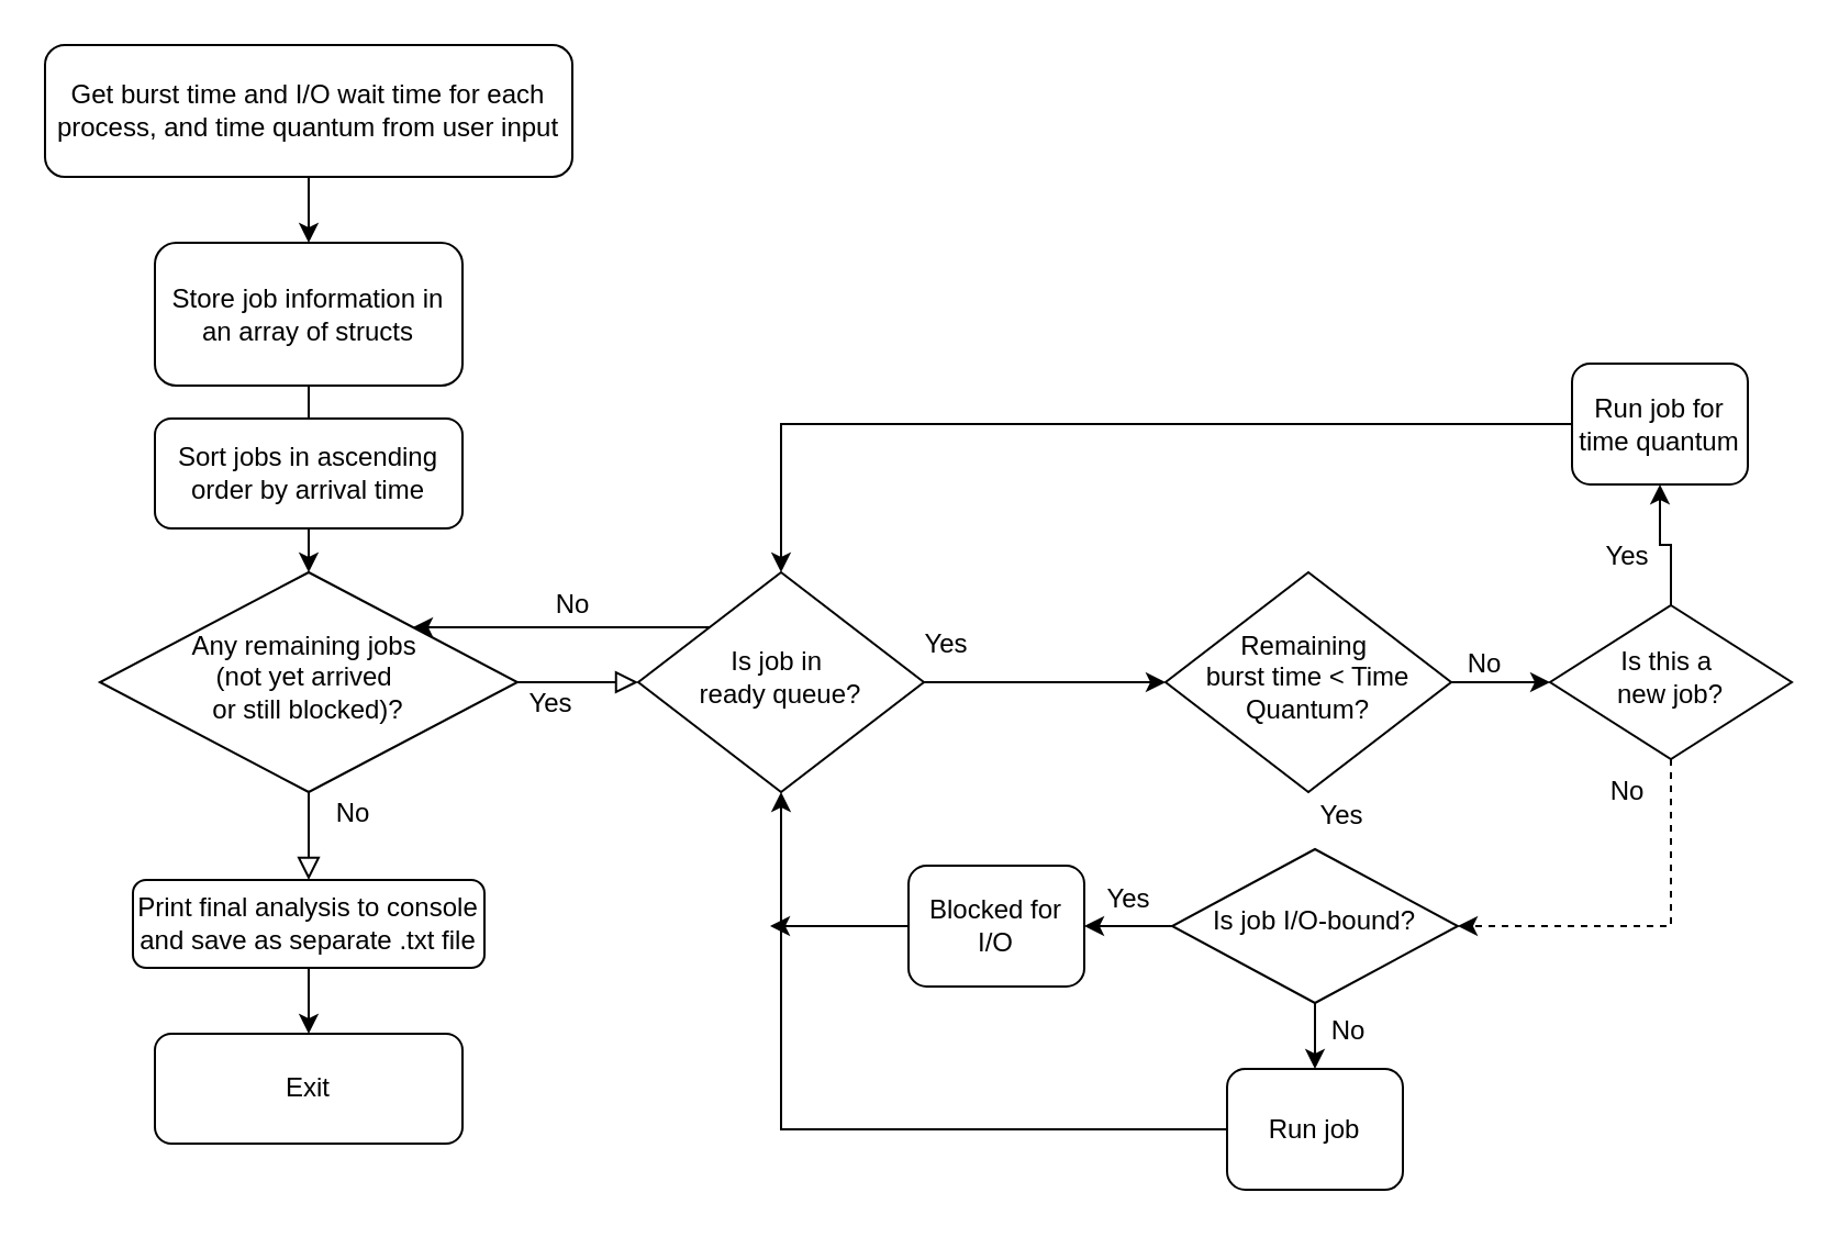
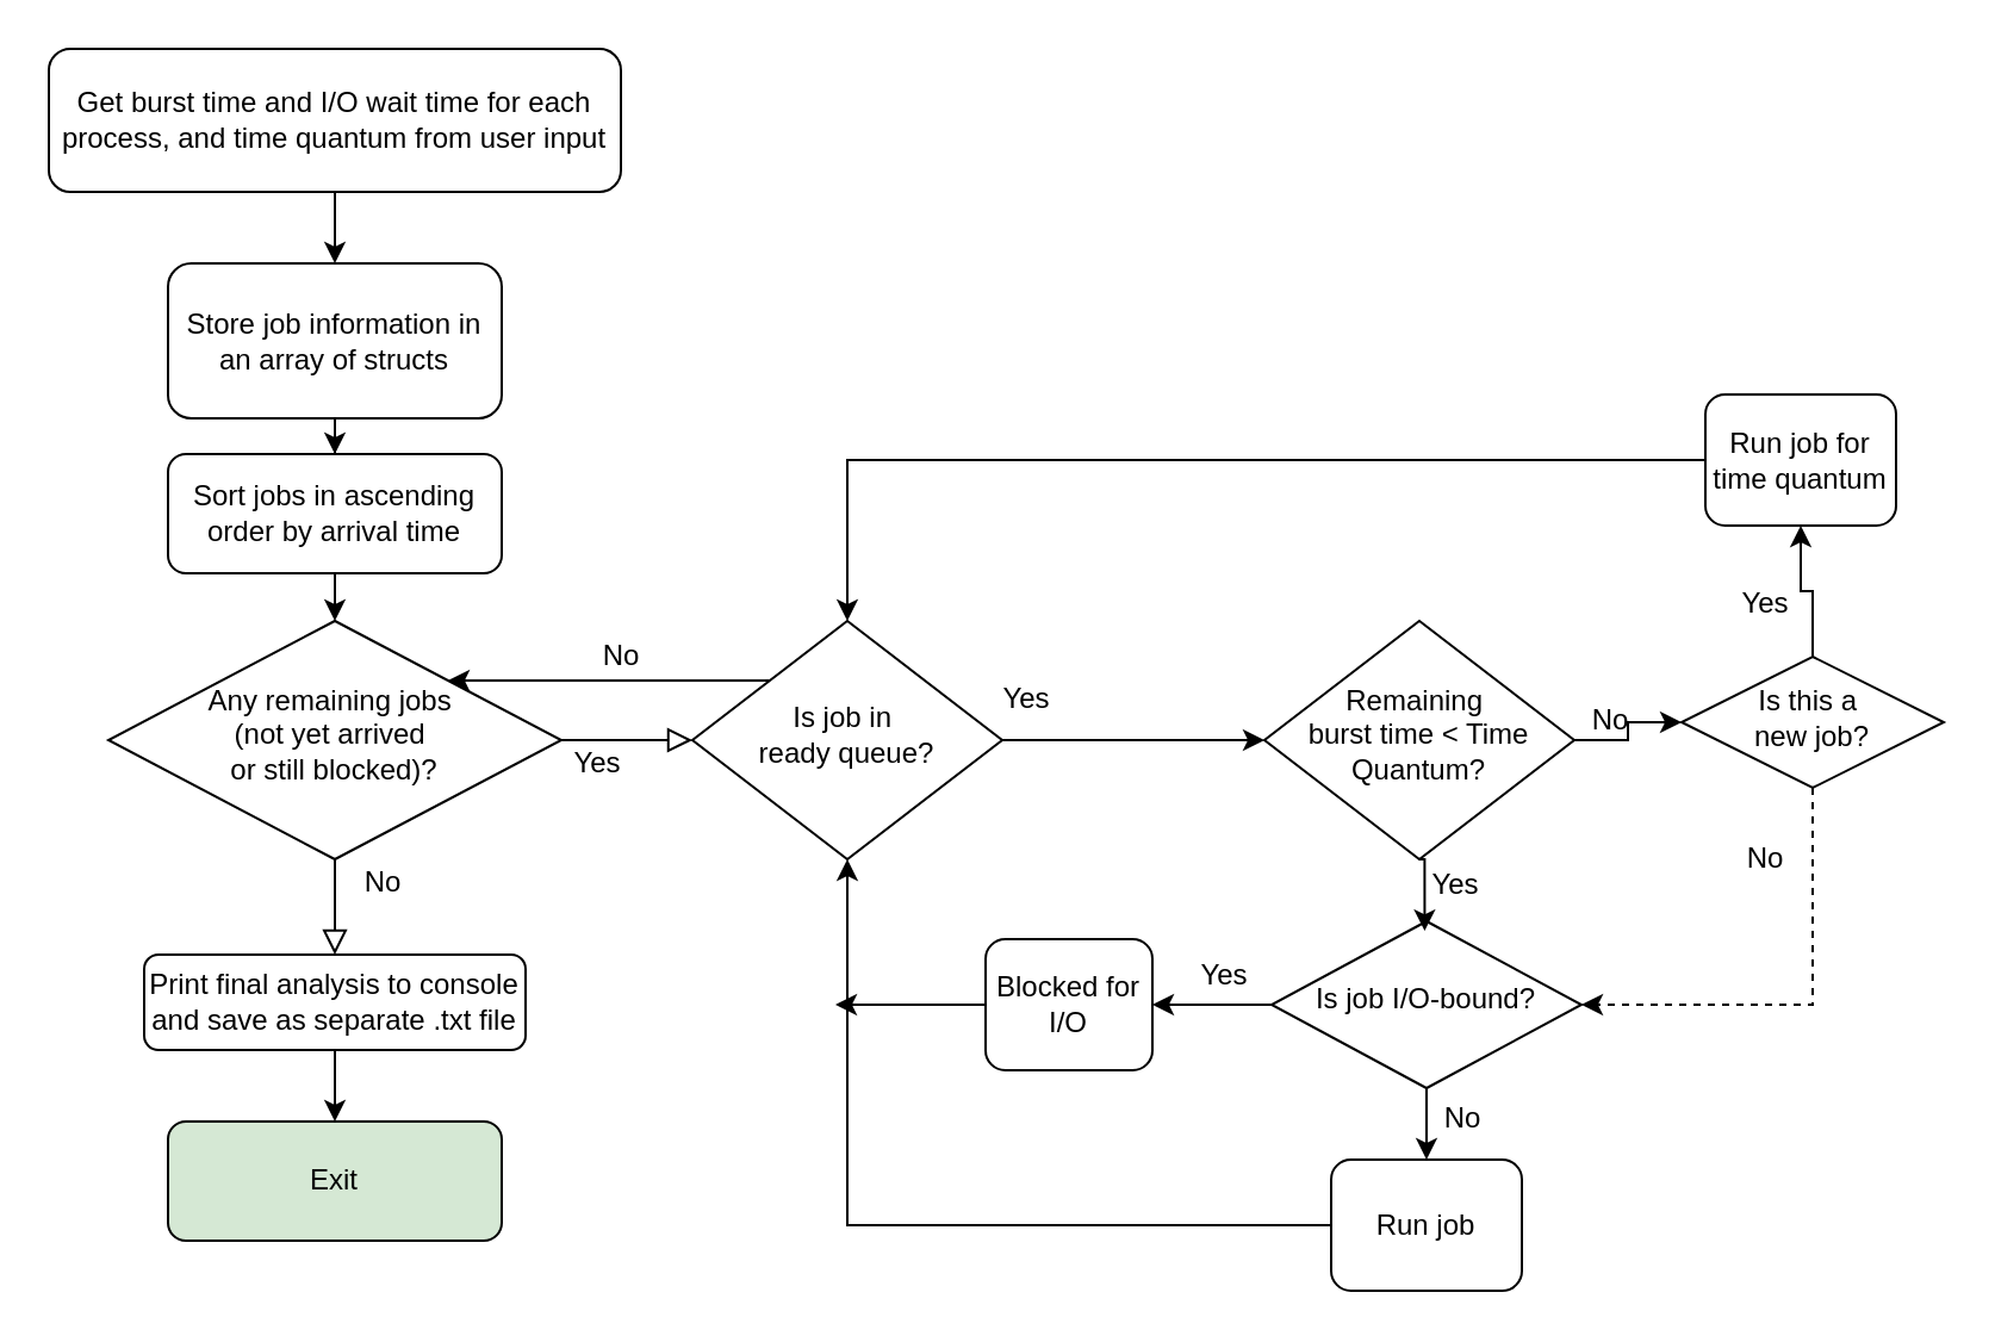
- <mxCell id="9" value="" style="edgeStyle=orthogonalEdgeStyle;rounded=0;orthogonalLoop=1;jettySize=auto;html=1;endArrow=none;" parent="1" source="10" target="12" edge="1"><mxGeometry relative="1" as="geometry" /></mxCell>
+ <mxCell id="9" value="" style="edgeStyle=orthogonalEdgeStyle;rounded=0;orthogonalLoop=1;jettySize=auto;html=1;" parent="1" source="10" target="12" edge="1"><mxGeometry relative="1" as="geometry" /></mxCell>
- <mxCell id="36" value="Is this a&amp;nbsp;&lt;div&gt;new job?&lt;/div&gt;" style="rhombus;whiteSpace=wrap;html=1;shadow=0;fontFamily=Helvetica;fontSize=12;align=center;strokeWidth=1;spacing=6;spacingTop=-4;" parent="1" vertex="1"><mxGeometry x="705" y="275" width="110" height="70" as="geometry" /></mxCell>
+ <mxCell id="36" value="Is this a&amp;nbsp;&lt;div&gt;new job?&lt;/div&gt;" style="rhombus;whiteSpace=wrap;html=1;shadow=0;fontFamily=Helvetica;fontSize=12;align=center;strokeWidth=1;spacing=6;spacingTop=-4;" parent="1" vertex="1"><mxGeometry x="705" y="275" width="110" height="55" as="geometry" /></mxCell>
+ <mxCell id="32" style="edgeStyle=orthogonalEdgeStyle;rounded=0;orthogonalLoop=1;jettySize=auto;html=1;exitX=0.5;exitY=1;exitDx=0;exitDy=0;entryX=0.494;entryY=0.058;entryDx=0;entryDy=0;entryPerimeter=0;" parent="1" source="19" target="27" edge="1"><mxGeometry relative="1" as="geometry" /></mxCell>
- <mxCell id="30" value="Blocked for I/O" style="rounded=1;whiteSpace=wrap;html=1;fontSize=12;glass=0;strokeWidth=1;shadow=0;" parent="1" vertex="1"><mxGeometry x="413" y="393.5" width="80" height="55" as="geometry" /></mxCell>
+ <mxCell id="30" value="Blocked for I/O" style="rounded=1;whiteSpace=wrap;html=1;fontSize=12;glass=0;strokeWidth=1;shadow=0;" parent="1" vertex="1"><mxGeometry x="413" y="393.5" width="70" height="55" as="geometry" /></mxCell>
- <mxCell id="13" value="Exit" style="rounded=1;whiteSpace=wrap;html=1;fontSize=12;glass=0;strokeWidth=1;shadow=0;" parent="1" vertex="1"><mxGeometry x="70" y="470" width="140" height="50" as="geometry" /></mxCell>
+ <mxCell id="13" value="Exit" style="rounded=1;whiteSpace=wrap;html=1;fontSize=12;glass=0;strokeWidth=1;shadow=0;fillColor=#d5e8d4;" parent="1" vertex="1"><mxGeometry x="70" y="470" width="140" height="50" as="geometry" /></mxCell>
